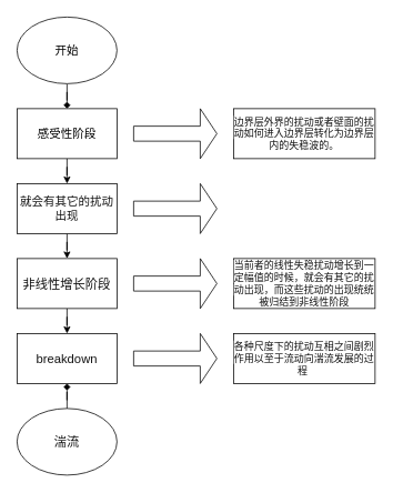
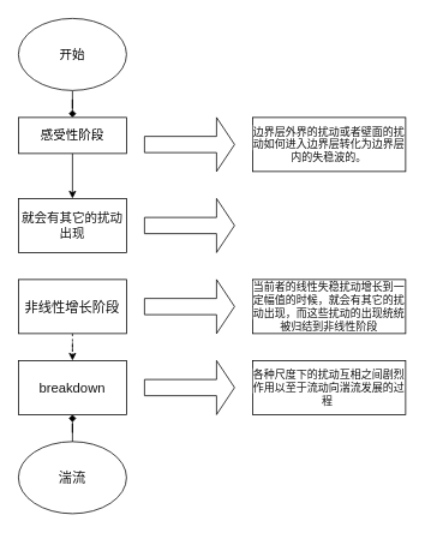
- <mxCell id="5" value="&lt;font style=&quot;font-size: 14px&quot;&gt;感受性阶段&lt;/font&gt;" style="rounded=0;whiteSpace=wrap;html=1;" vertex="1" parent="1"><mxGeometry x="20" y="130" width="120" height="60" as="geometry" /></mxCell>
+ <mxCell id="5" value="&lt;font style=&quot;font-size: 14px&quot;&gt;感受性阶段&lt;/font&gt;" style="rounded=0;whiteSpace=wrap;html=1;" vertex="1" parent="1"><mxGeometry x="20" y="130" width="120" height="40" as="geometry" /></mxCell>
- <mxCell id="8" value="" style="edgeStyle=orthogonalEdgeStyle;rounded=0;orthogonalLoop=1;jettySize=auto;html=1;" edge="1" parent="1" source="9" target="12"><mxGeometry relative="1" as="geometry" /></mxCell>
- <mxCell id="11" value="" style="edgeStyle=orthogonalEdgeStyle;rounded=0;orthogonalLoop=1;jettySize=auto;html=1;" edge="1" parent="1" source="12" target="15"><mxGeometry relative="1" as="geometry" /></mxCell>
+ <mxCell id="11" value="" style="edgeStyle=orthogonalEdgeStyle;rounded=0;orthogonalLoop=1;jettySize=auto;html=1;dashed=1;" edge="1" parent="1" source="12" target="15"><mxGeometry relative="1" as="geometry" /></mxCell>
